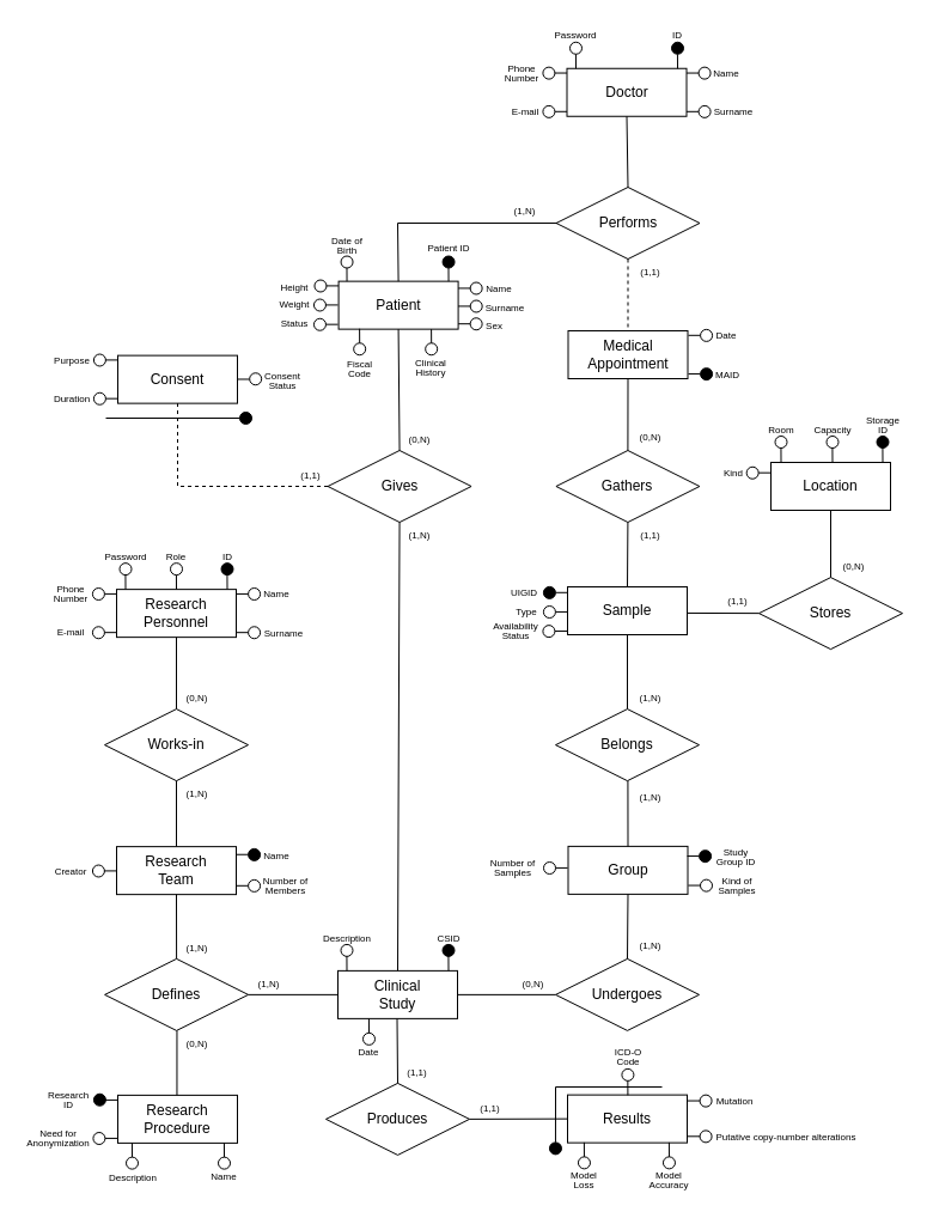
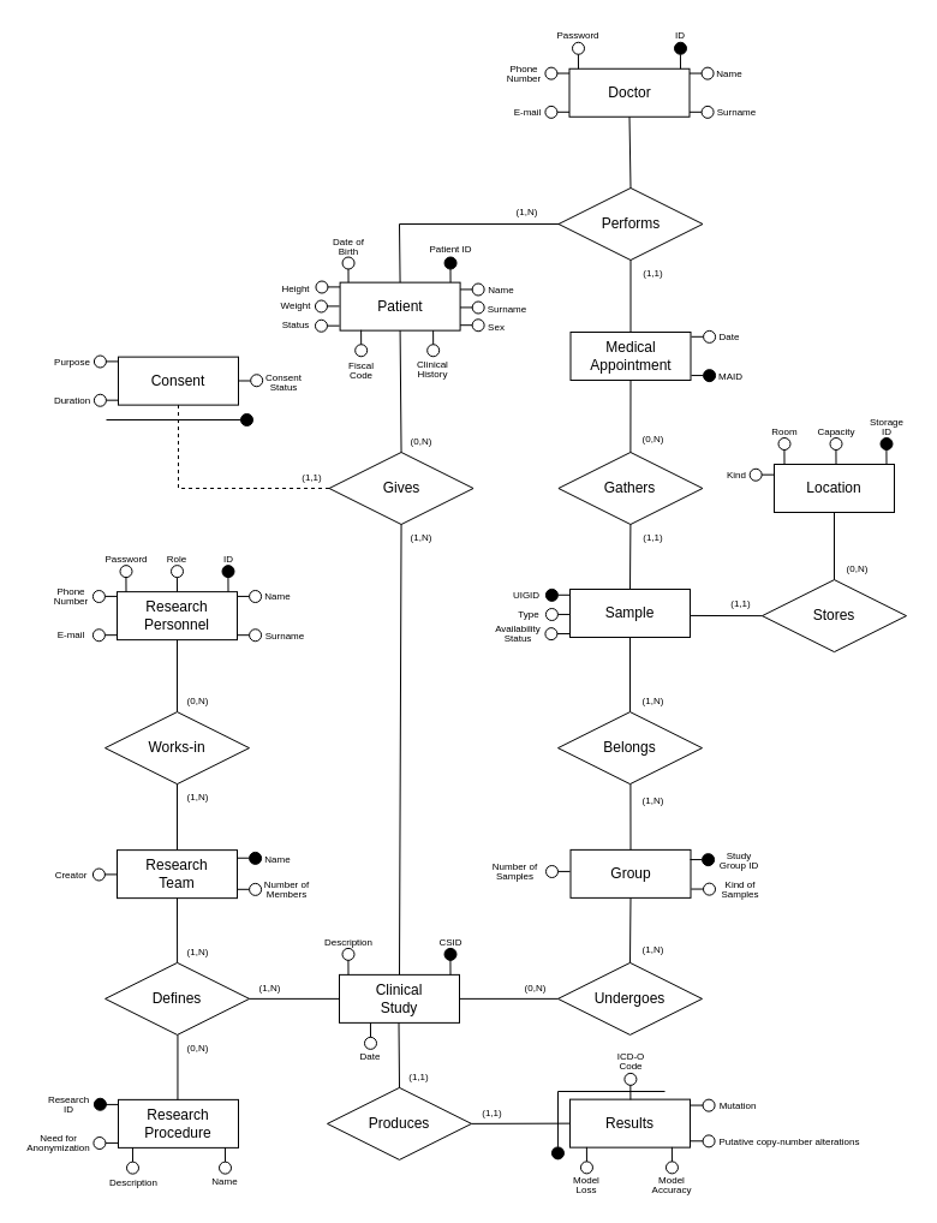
- <mxCell id="9" value="" style="endArrow=none;html=1;rounded=0;exitX=0.5;exitY=1;exitDx=0;exitDy=0;entryX=0.5;entryY=0;entryDx=0;entryDy=0;dashed=1;" parent="1" source="3" target="2" edge="1"><mxGeometry relative="1" as="geometry"><mxPoint x="589.5" y="191" as="sourcePoint" /><mxPoint x="549.5" y="261" as="targetPoint" /></mxGeometry></mxCell>
+ <mxCell id="9" value="" style="endArrow=none;html=1;rounded=0;exitX=0.5;exitY=1;exitDx=0;exitDy=0;entryX=0.5;entryY=0;entryDx=0;entryDy=0;" parent="1" source="3" target="2" edge="1"><mxGeometry relative="1" as="geometry"><mxPoint x="589.5" y="191" as="sourcePoint" /><mxPoint x="549.5" y="261" as="targetPoint" /></mxGeometry></mxCell>
